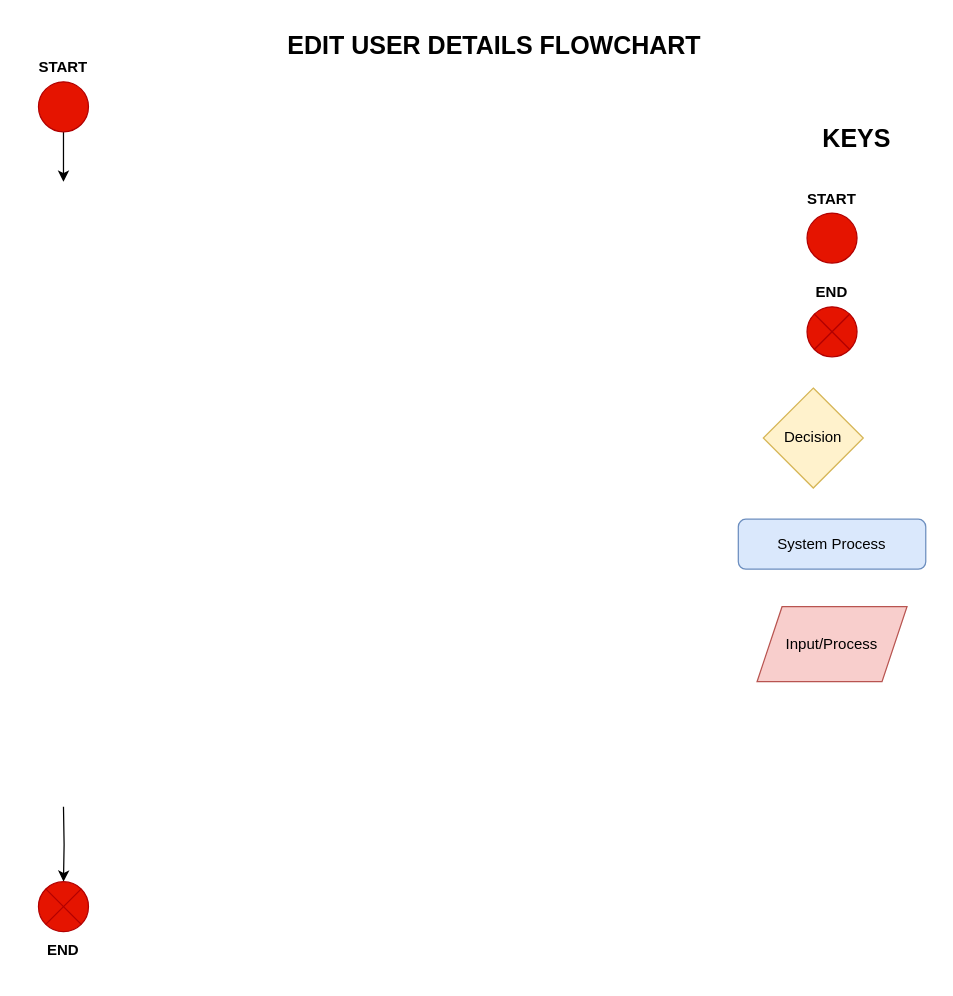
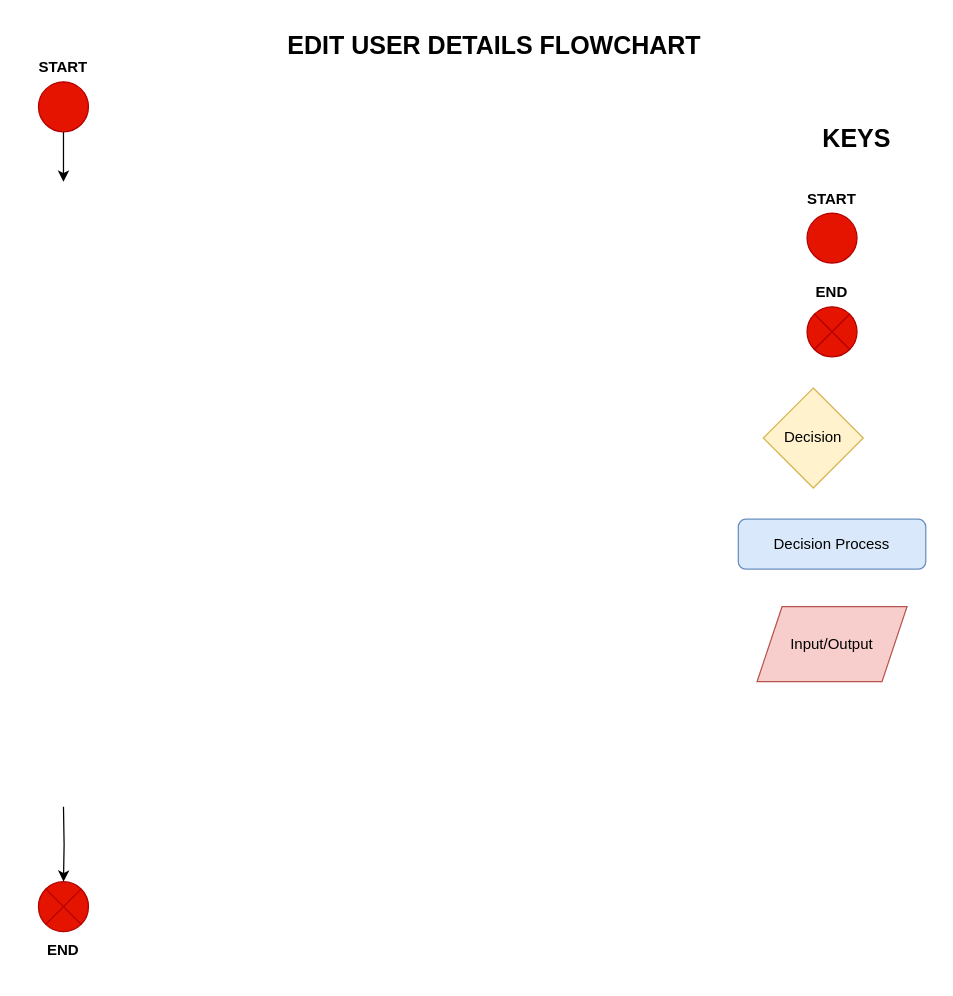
- <mxCell id="8" value="System Process" style="rounded=1;whiteSpace=wrap;html=1;fontSize=12;fillColor=#dae8fc;strokeColor=#6c8ebf;" vertex="1" parent="1"><mxGeometry x="590" y="415" width="150" height="40" as="geometry" /></mxCell>
+ <mxCell id="8" value="Decision Process" style="rounded=1;whiteSpace=wrap;html=1;fontSize=12;fillColor=#dae8fc;strokeColor=#6c8ebf;" vertex="1" parent="1"><mxGeometry x="590" y="415" width="150" height="40" as="geometry" /></mxCell>
- <mxCell id="9" value="Input/Process" style="shape=parallelogram;perimeter=parallelogramPerimeter;whiteSpace=wrap;html=1;fixedSize=1;fontSize=12;fillColor=#f8cecc;strokeColor=#b85450;" vertex="1" parent="1"><mxGeometry x="605" y="485" width="120" height="60" as="geometry" /></mxCell>
+ <mxCell id="9" value="Input/Output" style="shape=parallelogram;perimeter=parallelogramPerimeter;whiteSpace=wrap;html=1;fixedSize=1;fontSize=12;fillColor=#f8cecc;strokeColor=#b85450;" vertex="1" parent="1"><mxGeometry x="605" y="485" width="120" height="60" as="geometry" /></mxCell>
